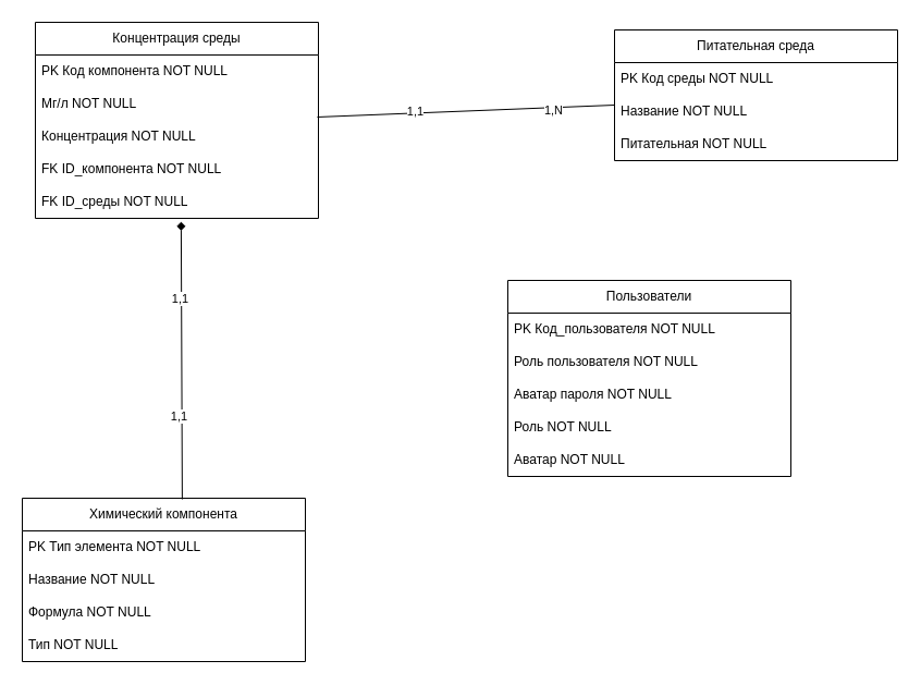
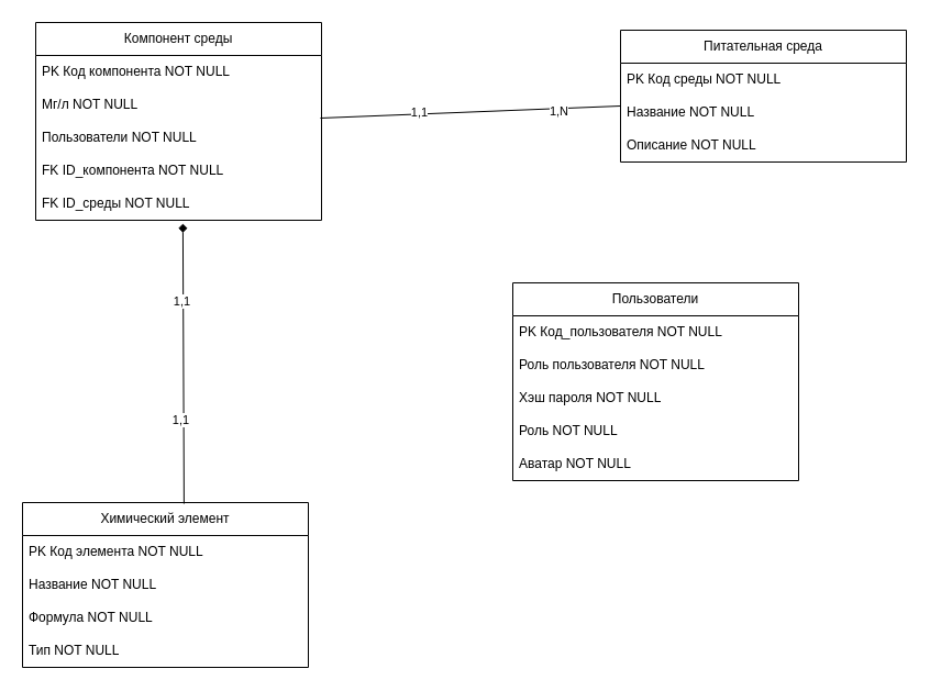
- <mxCell id="11" value="Концентрация среды" style="swimlane;fontStyle=0;childLayout=stackLayout;horizontal=1;startSize=30;horizontalStack=0;resizeParent=1;resizeParentMax=0;resizeLast=0;collapsible=1;marginBottom=0;whiteSpace=wrap;html=1;" vertex="1" parent="1"><mxGeometry x="32" y="20" width="260" height="180" as="geometry" /></mxCell>
+ <mxCell id="11" value="Компонент среды" style="swimlane;fontStyle=0;childLayout=stackLayout;horizontal=1;startSize=30;horizontalStack=0;resizeParent=1;resizeParentMax=0;resizeLast=0;collapsible=1;marginBottom=0;whiteSpace=wrap;html=1;" vertex="1" parent="1"><mxGeometry x="32" y="20" width="260" height="180" as="geometry" /></mxCell>
- <mxCell id="14" value="Концентрация NOT NULL" style="text;strokeColor=none;fillColor=none;align=left;verticalAlign=middle;spacingLeft=4;spacingRight=4;overflow=hidden;points=[[0,0.5],[1,0.5]];portConstraint=eastwest;rotatable=0;whiteSpace=wrap;html=1;" vertex="1" parent="11"><mxGeometry y="90" width="260" height="30" as="geometry" /></mxCell>
+ <mxCell id="14" value="Пользователи NOT NULL" style="text;strokeColor=none;fillColor=none;align=left;verticalAlign=middle;spacingLeft=4;spacingRight=4;overflow=hidden;points=[[0,0.5],[1,0.5]];portConstraint=eastwest;rotatable=0;whiteSpace=wrap;html=1;" vertex="1" parent="11"><mxGeometry y="90" width="260" height="30" as="geometry" /></mxCell>
- <mxCell id="10" value="Питательная NOT NULL" style="text;strokeColor=none;fillColor=none;align=left;verticalAlign=middle;spacingLeft=4;spacingRight=4;overflow=hidden;points=[[0,0.5],[1,0.5]];portConstraint=eastwest;rotatable=0;whiteSpace=wrap;html=1;" vertex="1" parent="7"><mxGeometry y="90" width="260" height="30" as="geometry" /></mxCell>
+ <mxCell id="10" value="Описание NOT NULL" style="text;strokeColor=none;fillColor=none;align=left;verticalAlign=middle;spacingLeft=4;spacingRight=4;overflow=hidden;points=[[0,0.5],[1,0.5]];portConstraint=eastwest;rotatable=0;whiteSpace=wrap;html=1;" vertex="1" parent="7"><mxGeometry y="90" width="260" height="30" as="geometry" /></mxCell>
- <mxCell id="20" value="Аватар пароля NOT NULL" style="text;strokeColor=none;fillColor=none;align=left;verticalAlign=middle;spacingLeft=4;spacingRight=4;overflow=hidden;points=[[0,0.5],[1,0.5]];portConstraint=eastwest;rotatable=0;whiteSpace=wrap;html=1;" vertex="1" parent="17"><mxGeometry y="90" width="260" height="30" as="geometry" /></mxCell>
+ <mxCell id="20" value="Хэш пароля NOT NULL" style="text;strokeColor=none;fillColor=none;align=left;verticalAlign=middle;spacingLeft=4;spacingRight=4;overflow=hidden;points=[[0,0.5],[1,0.5]];portConstraint=eastwest;rotatable=0;whiteSpace=wrap;html=1;" vertex="1" parent="17"><mxGeometry y="90" width="260" height="30" as="geometry" /></mxCell>
- <mxCell id="2" value="Химический компонента" style="swimlane;fontStyle=0;childLayout=stackLayout;horizontal=1;startSize=30;horizontalStack=0;resizeParent=1;resizeParentMax=0;resizeLast=0;collapsible=1;marginBottom=0;whiteSpace=wrap;html=1;" vertex="1" parent="1"><mxGeometry x="20" y="457" width="260" height="150" as="geometry" /></mxCell>
+ <mxCell id="2" value="Химический элемент" style="swimlane;fontStyle=0;childLayout=stackLayout;horizontal=1;startSize=30;horizontalStack=0;resizeParent=1;resizeParentMax=0;resizeLast=0;collapsible=1;marginBottom=0;whiteSpace=wrap;html=1;" vertex="1" parent="1"><mxGeometry x="20" y="457" width="260" height="150" as="geometry" /></mxCell>
- <mxCell id="3" value="PK Тип элемента NOT NULL" style="text;strokeColor=none;fillColor=none;align=left;verticalAlign=middle;spacingLeft=4;spacingRight=4;overflow=hidden;points=[[0,0.5],[1,0.5]];portConstraint=eastwest;rotatable=0;whiteSpace=wrap;html=1;" vertex="1" parent="2"><mxGeometry y="30" width="260" height="30" as="geometry" /></mxCell>
+ <mxCell id="3" value="PK Код элемента NOT NULL" style="text;strokeColor=none;fillColor=none;align=left;verticalAlign=middle;spacingLeft=4;spacingRight=4;overflow=hidden;points=[[0,0.5],[1,0.5]];portConstraint=eastwest;rotatable=0;whiteSpace=wrap;html=1;" vertex="1" parent="2"><mxGeometry y="30" width="260" height="30" as="geometry" /></mxCell>
